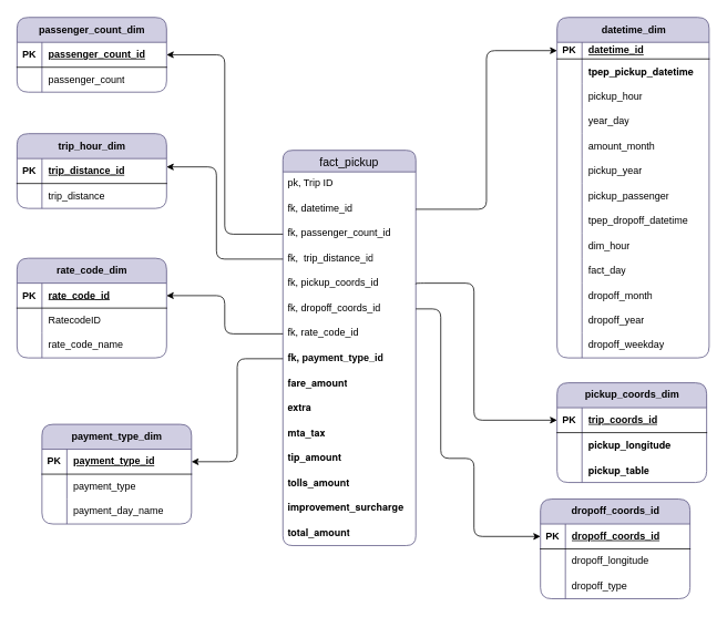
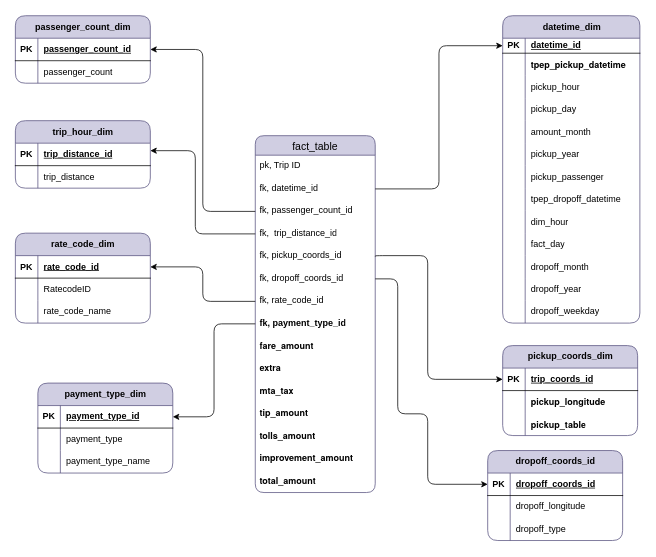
- <mxCell id="14" value="year_day" style="shape=partialRectangle;connectable=0;fillColor=none;top=0;left=0;bottom=0;right=0;align=left;spacingLeft=6;overflow=hidden;whiteSpace=wrap;html=1;rounded=1;" vertex="1" parent="12"><mxGeometry x="30" width="153" height="30" as="geometry"><mxRectangle width="153" height="30" as="alternateBounds" /></mxGeometry></mxCell>
+ <mxCell id="14" value="pickup_day" style="shape=partialRectangle;connectable=0;fillColor=none;top=0;left=0;bottom=0;right=0;align=left;spacingLeft=6;overflow=hidden;whiteSpace=wrap;html=1;rounded=1;" vertex="1" parent="12"><mxGeometry x="30" width="153" height="30" as="geometry"><mxRectangle width="153" height="30" as="alternateBounds" /></mxGeometry></mxCell>
- <mxCell id="42" value="fact_pickup" style="swimlane;fontStyle=0;childLayout=stackLayout;horizontal=1;startSize=26;horizontalStack=0;resizeParent=1;resizeParentMax=0;resizeLast=0;collapsible=1;marginBottom=0;align=center;fontSize=14;rounded=1;fillColor=#d0cee2;strokeColor=#56517e;" vertex="1" parent="1"><mxGeometry x="340" y="180" width="160" height="476" as="geometry"><mxRectangle x="330" y="300" width="100" height="30" as="alternateBounds" /></mxGeometry></mxCell>
+ <mxCell id="42" value="fact_table" style="swimlane;fontStyle=0;childLayout=stackLayout;horizontal=1;startSize=26;horizontalStack=0;resizeParent=1;resizeParentMax=0;resizeLast=0;collapsible=1;marginBottom=0;align=center;fontSize=14;rounded=1;fillColor=#d0cee2;strokeColor=#56517e;" vertex="1" parent="1"><mxGeometry x="340" y="180" width="160" height="476" as="geometry"><mxRectangle x="330" y="300" width="100" height="30" as="alternateBounds" /></mxGeometry></mxCell>
- <mxCell id="56" value="&lt;span style=&quot;font-family: &amp;quot;Helvetica Neue&amp;quot;, Helvetica, Arial, sans-serif; font-weight: 700; text-align: right; background-color: rgb(255, 255, 255);&quot;&gt;improvement_surcharge&lt;/span&gt;" style="text;strokeColor=none;fillColor=none;spacingLeft=4;spacingRight=4;overflow=hidden;rotatable=0;points=[[0,0.5],[1,0.5]];portConstraint=eastwest;fontSize=12;whiteSpace=wrap;html=1;rounded=1;" vertex="1" parent="42"><mxGeometry y="416" width="160" height="30" as="geometry" /></mxCell>
+ <mxCell id="56" value="&lt;span style=&quot;font-family: &amp;quot;Helvetica Neue&amp;quot;, Helvetica, Arial, sans-serif; font-weight: 700; text-align: right; background-color: rgb(255, 255, 255);&quot;&gt;improvement_amount&lt;/span&gt;" style="text;strokeColor=none;fillColor=none;spacingLeft=4;spacingRight=4;overflow=hidden;rotatable=0;points=[[0,0.5],[1,0.5]];portConstraint=eastwest;fontSize=12;whiteSpace=wrap;html=1;rounded=1;" vertex="1" parent="42"><mxGeometry y="416" width="160" height="30" as="geometry" /></mxCell>
- <mxCell id="117" value="payment_day_name" style="shape=partialRectangle;connectable=0;fillColor=none;top=0;left=0;bottom=0;right=0;align=left;spacingLeft=6;overflow=hidden;whiteSpace=wrap;html=1;rounded=1;" vertex="1" parent="115"><mxGeometry x="30" width="150" height="30" as="geometry"><mxRectangle width="150" height="30" as="alternateBounds" /></mxGeometry></mxCell>
+ <mxCell id="117" value="payment_type_name" style="shape=partialRectangle;connectable=0;fillColor=none;top=0;left=0;bottom=0;right=0;align=left;spacingLeft=6;overflow=hidden;whiteSpace=wrap;html=1;rounded=1;" vertex="1" parent="115"><mxGeometry x="30" width="150" height="30" as="geometry"><mxRectangle width="150" height="30" as="alternateBounds" /></mxGeometry></mxCell>
